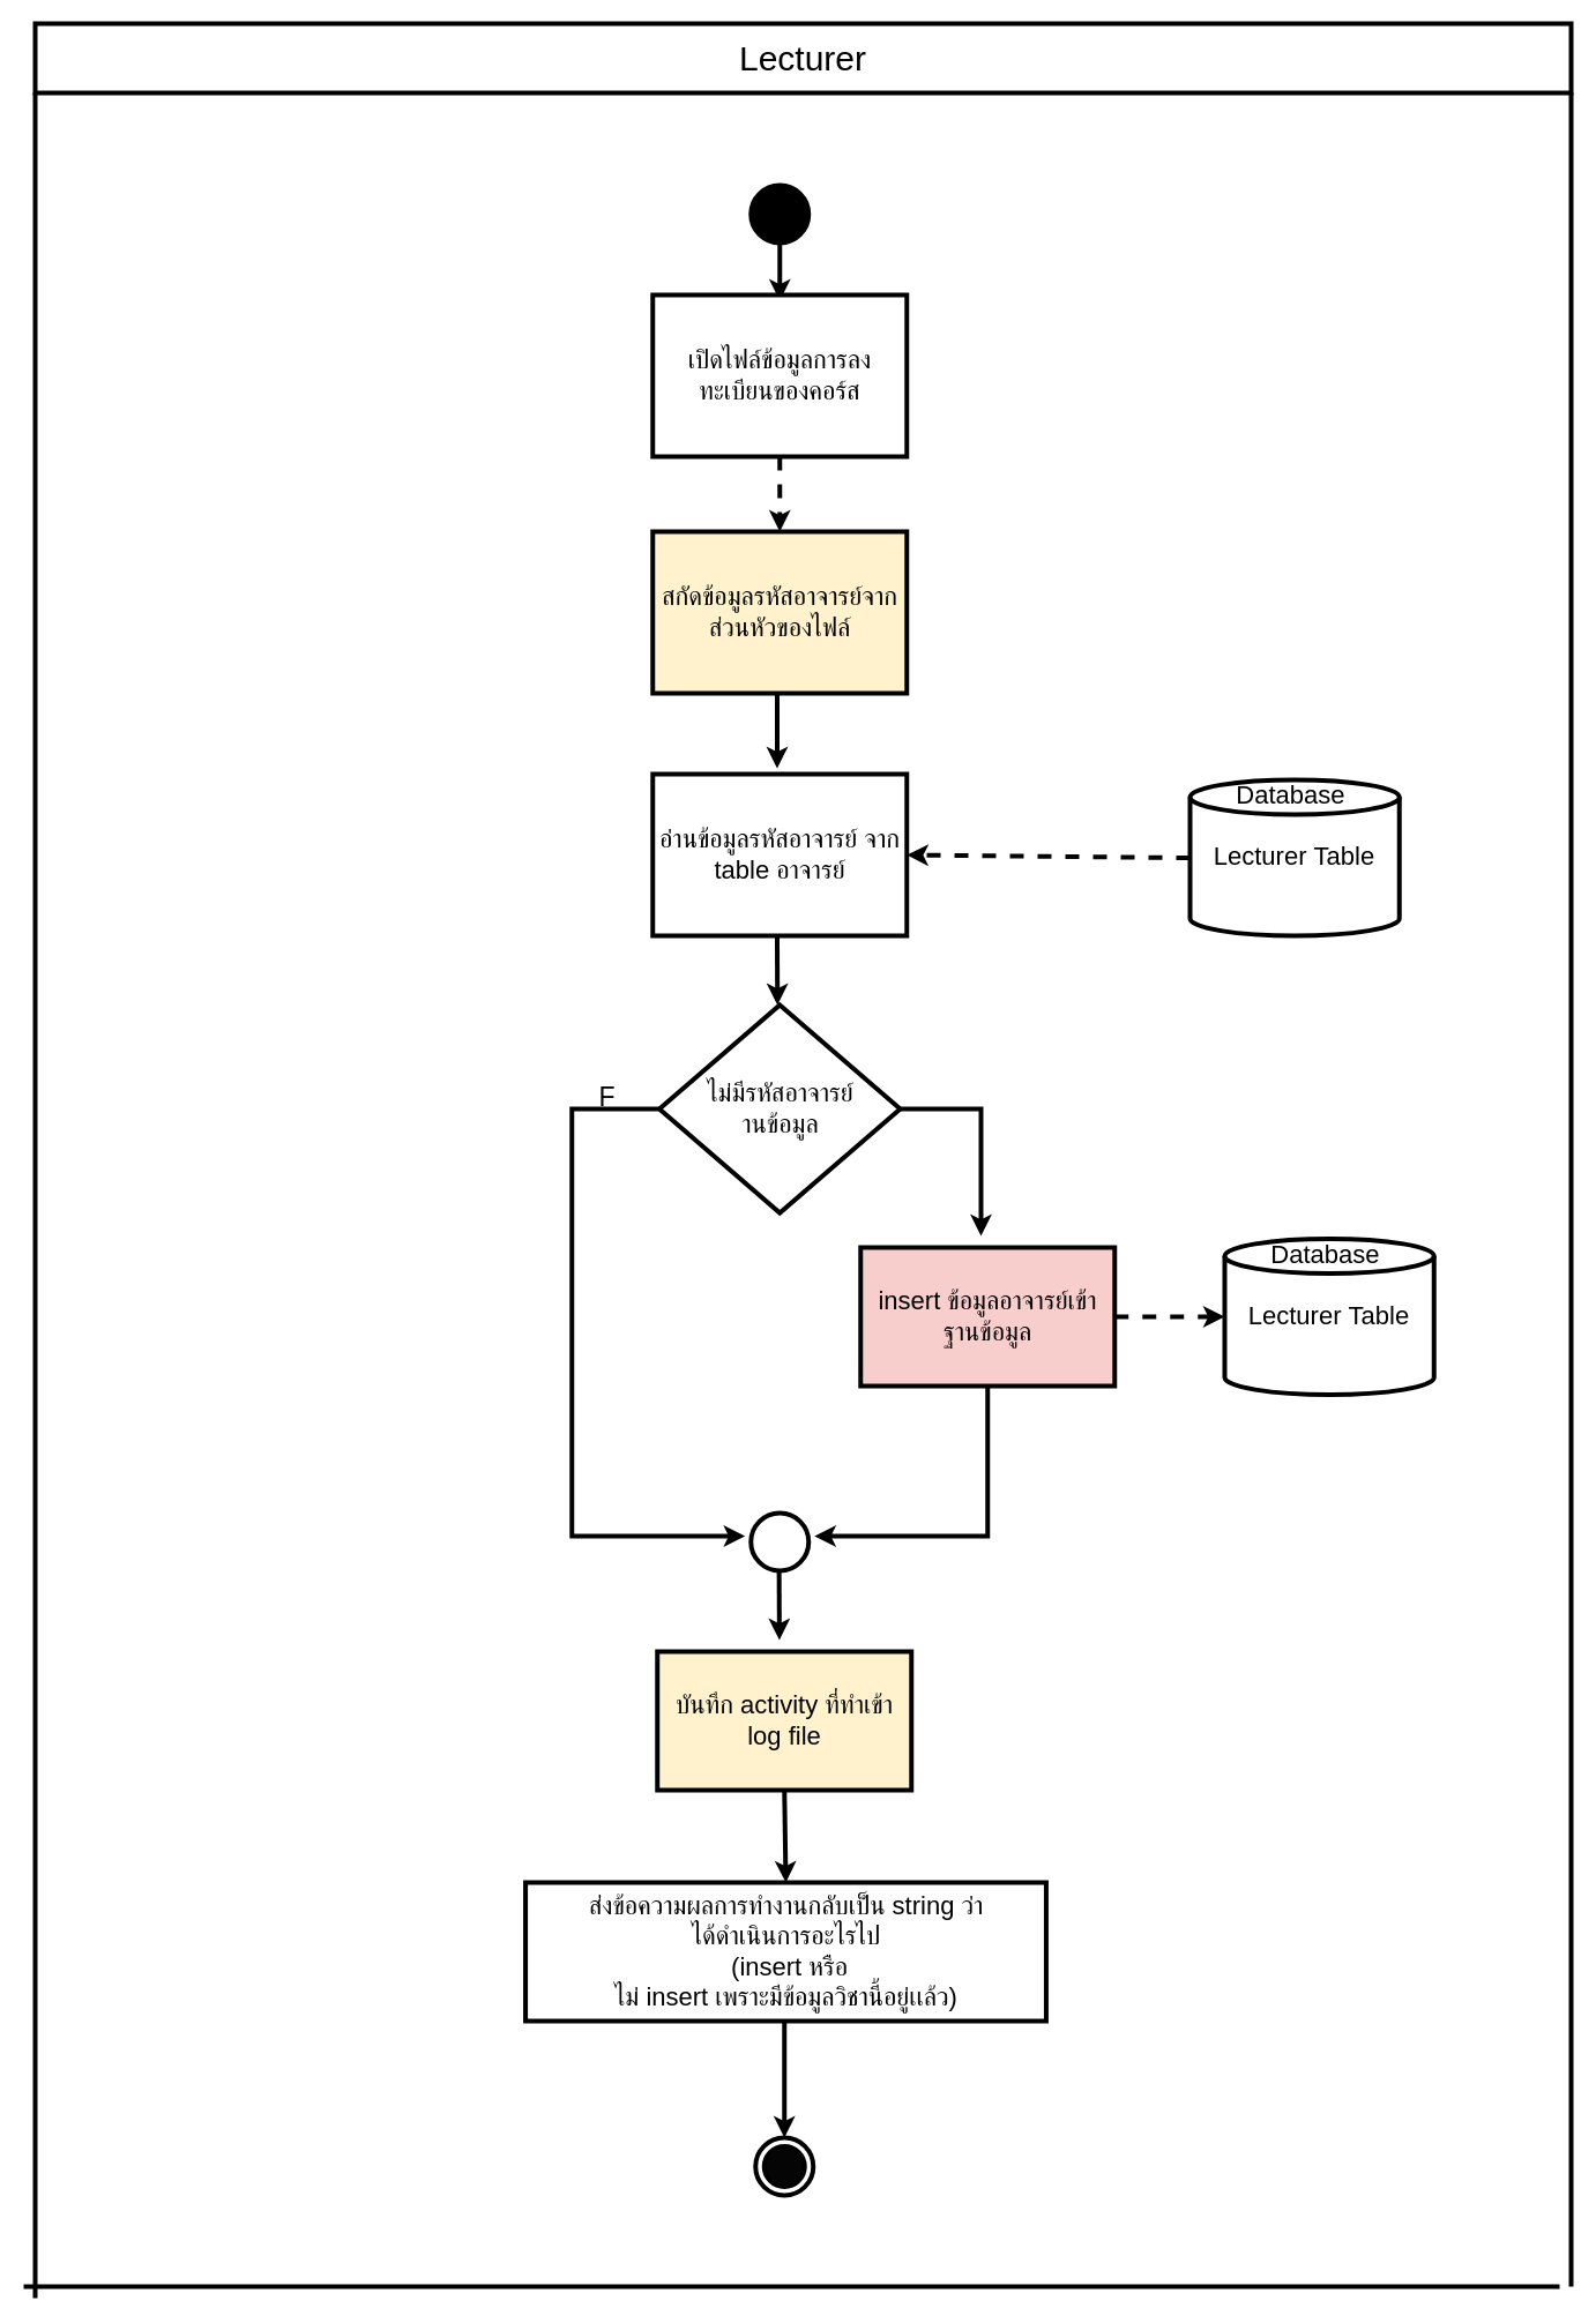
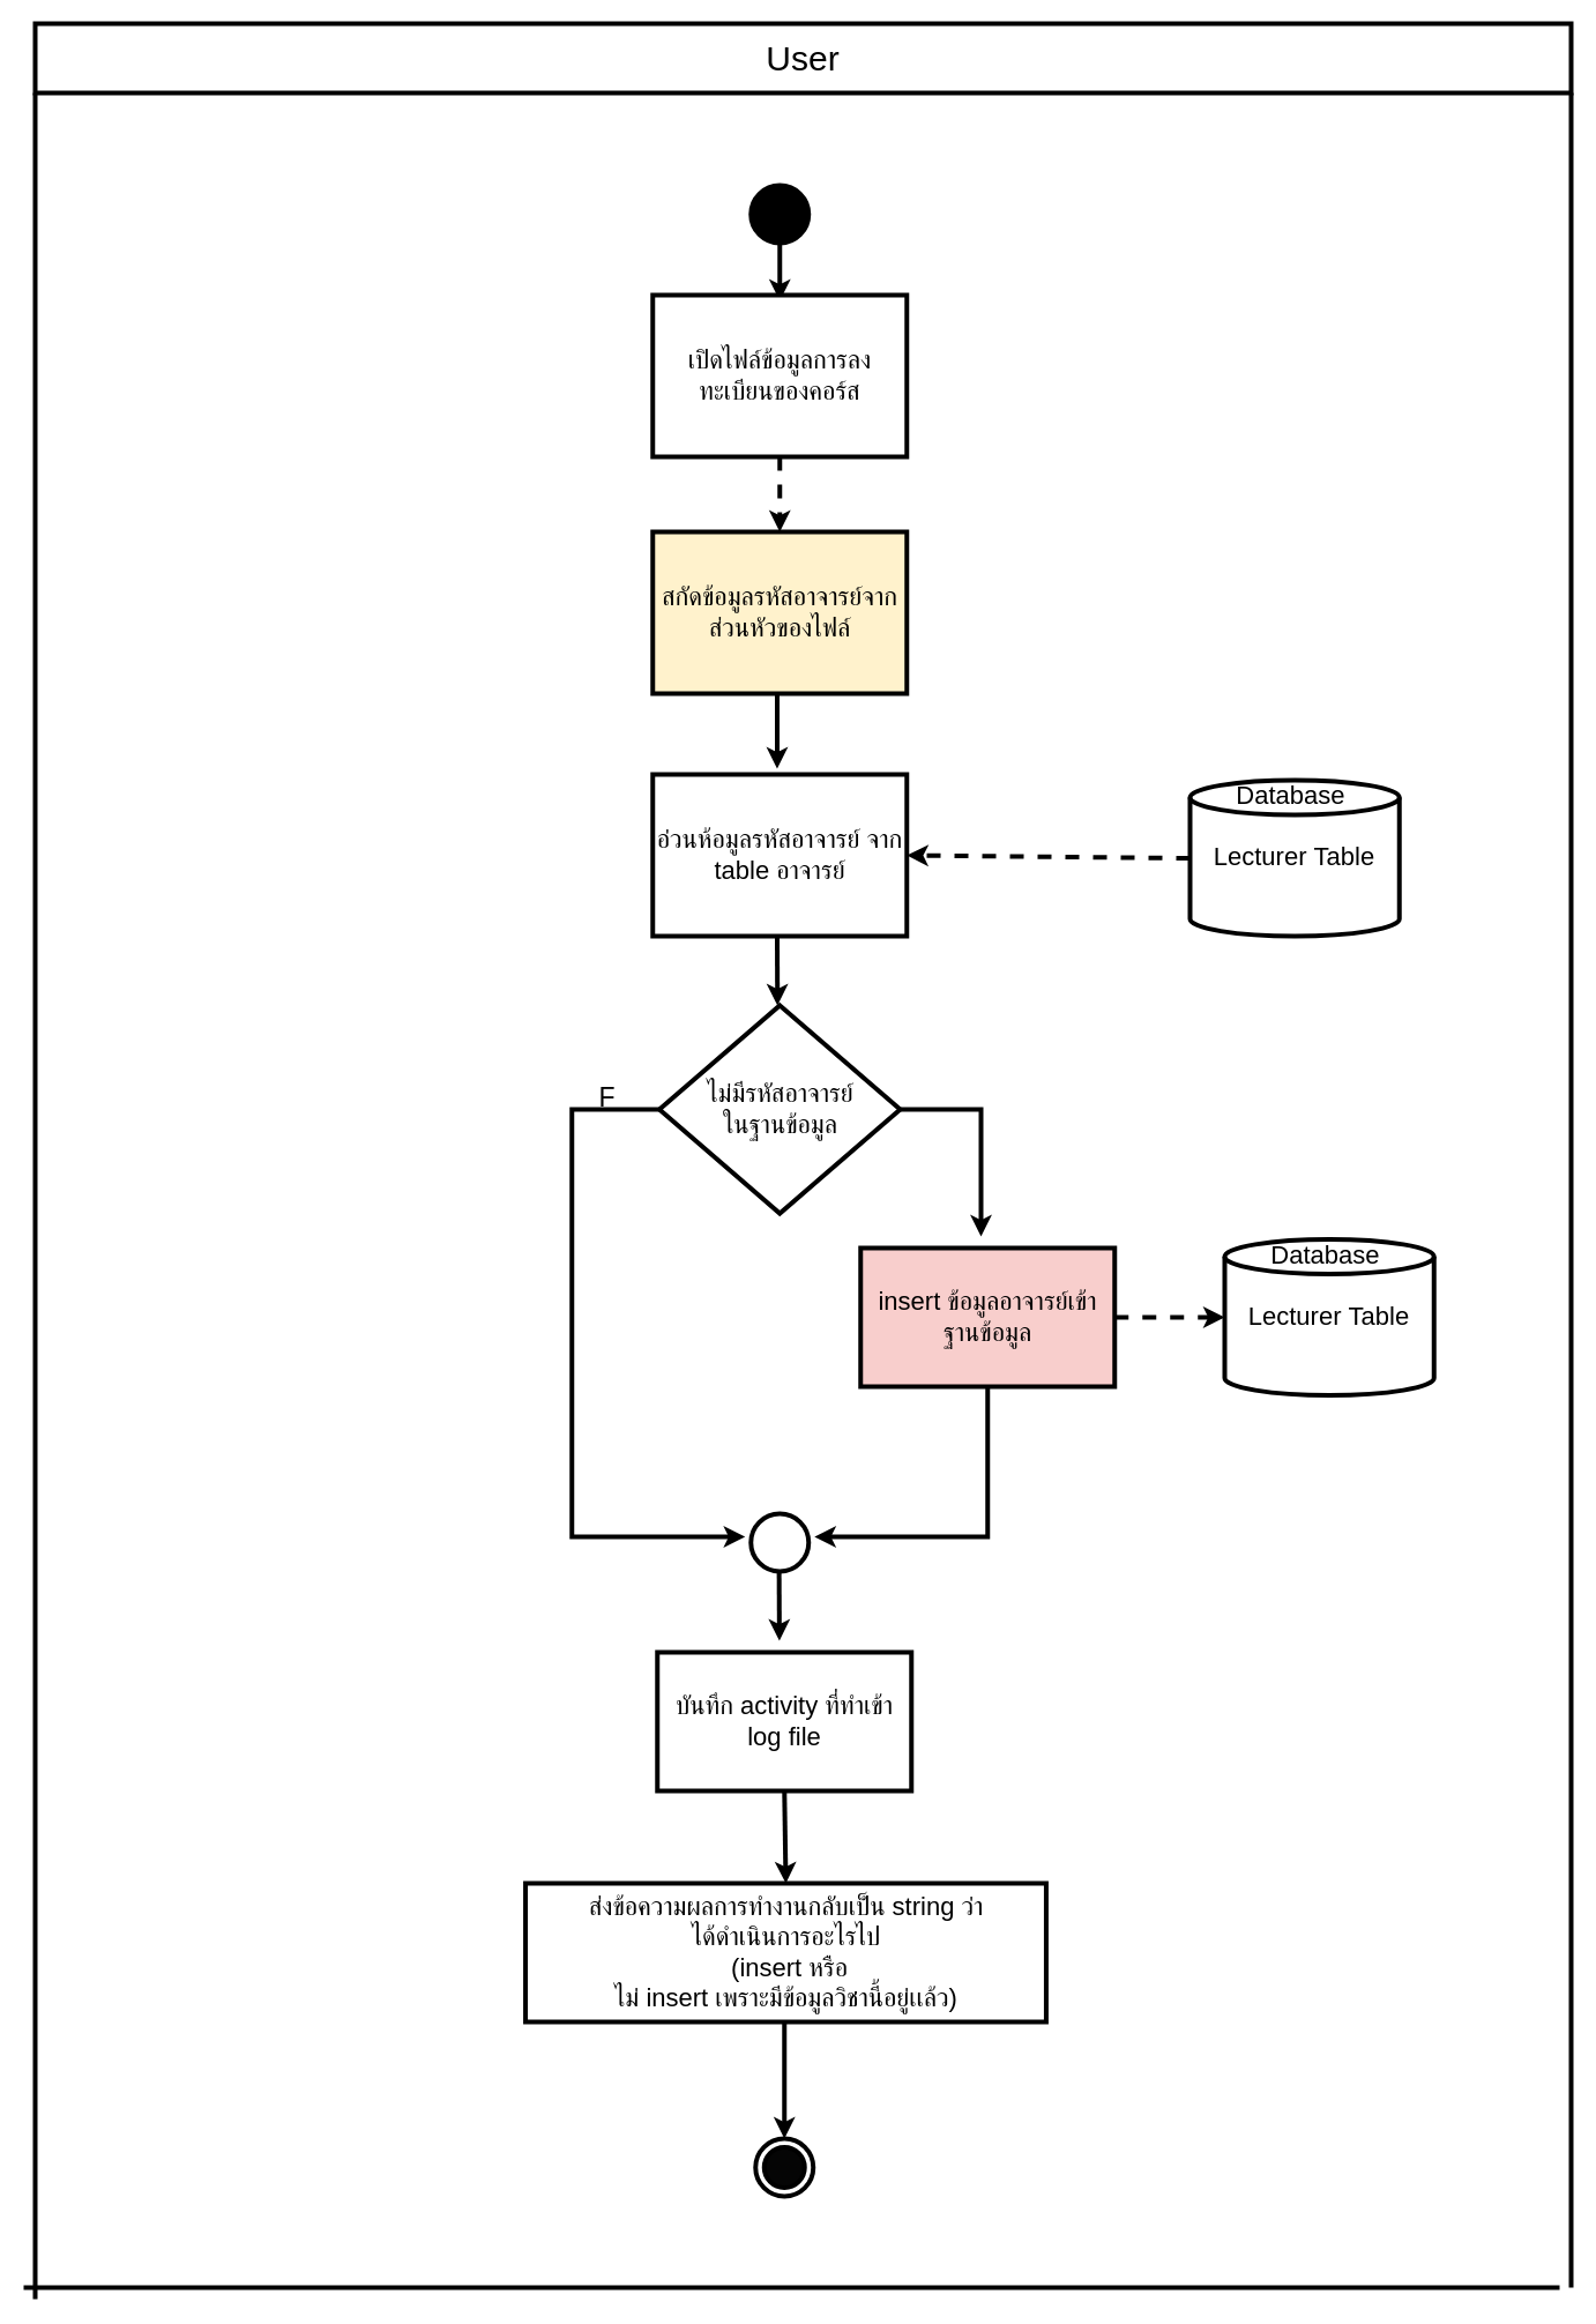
- <mxCell id="2" value="&lt;font style=&quot;font-size: 30px;&quot;&gt;Lecturer&lt;/font&gt;" style="rounded=0;whiteSpace=wrap;html=1;strokeWidth=4;" parent="1" vertex="1"><mxGeometry x="30" y="20" width="1330" height="60" as="geometry" /></mxCell>
+ <mxCell id="2" value="&lt;font style=&quot;font-size: 30px;&quot;&gt;User&lt;/font&gt;" style="rounded=0;whiteSpace=wrap;html=1;strokeWidth=4;" parent="1" vertex="1"><mxGeometry x="30" y="20" width="1330" height="60" as="geometry" /></mxCell>
- <mxCell id="14" value="&lt;font style=&quot;font-size: 22px;&quot;&gt;อ่านข้อมูลรหัส&lt;font style=&quot;border-color: var(--border-color); font-size: 22px;&quot;&gt;อาจารย์&lt;/font&gt;&amp;nbsp;&lt;/font&gt;&lt;span style=&quot;font-size: 22px;&quot;&gt;จาก table&amp;nbsp;&lt;/span&gt;&lt;font style=&quot;border-color: var(--border-color); font-size: 22px;&quot;&gt;อาจารย์&lt;/font&gt;" style="rounded=0;whiteSpace=wrap;html=1;strokeWidth=4;" parent="1" vertex="1"><mxGeometry x="564.75" y="670" width="220" height="140" as="geometry" /></mxCell>
+ <mxCell id="14" value="&lt;font style=&quot;font-size: 22px;&quot;&gt;อ่วนห้อมูลรหัส&lt;font style=&quot;border-color: var(--border-color); font-size: 22px;&quot;&gt;อาจารย์&lt;/font&gt;&amp;nbsp;&lt;/font&gt;&lt;span style=&quot;font-size: 22px;&quot;&gt;จาก table&amp;nbsp;&lt;/span&gt;&lt;font style=&quot;border-color: var(--border-color); font-size: 22px;&quot;&gt;อาจารย์&lt;/font&gt;" style="rounded=0;whiteSpace=wrap;html=1;strokeWidth=4;" parent="1" vertex="1"><mxGeometry x="564.75" y="670" width="220" height="140" as="geometry" /></mxCell>
- <mxCell id="17" value="&lt;font style=&quot;font-size: 22px;&quot;&gt;ไม่มีรหัส&lt;font style=&quot;border-color: var(--border-color);&quot;&gt;อาจารย์&lt;br&gt;&lt;/font&gt;านข้อมูล&lt;/font&gt;" style="rhombus;whiteSpace=wrap;html=1;strokeWidth=4;" parent="1" vertex="1"><mxGeometry x="570.5" y="870" width="208.5" height="180" as="geometry" /></mxCell>
+ <mxCell id="17" value="&lt;font style=&quot;font-size: 22px;&quot;&gt;ไม่มีรหัส&lt;font style=&quot;border-color: var(--border-color);&quot;&gt;อาจารย์&lt;br&gt;&lt;/font&gt;ในฐานข้อมูล&lt;/font&gt;" style="rhombus;whiteSpace=wrap;html=1;strokeWidth=4;" parent="1" vertex="1"><mxGeometry x="570.5" y="870" width="208.5" height="180" as="geometry" /></mxCell>
- <mxCell id="19" value="&lt;font style=&quot;font-size: 22px;&quot;&gt;บันทึก activity ที่ทำเข้า&lt;br&gt;log file&lt;br&gt;&lt;/font&gt;" style="rounded=0;whiteSpace=wrap;html=1;strokeWidth=4;fillColor=#fff2cc;" parent="1" vertex="1"><mxGeometry x="568.75" y="1430" width="220" height="120" as="geometry" /></mxCell>
+ <mxCell id="19" value="&lt;font style=&quot;font-size: 22px;&quot;&gt;บันทึก activity ที่ทำเข้า&lt;br&gt;log file&lt;br&gt;&lt;/font&gt;" style="rounded=0;whiteSpace=wrap;html=1;strokeWidth=4;" parent="1" vertex="1"><mxGeometry x="568.75" y="1430" width="220" height="120" as="geometry" /></mxCell>
